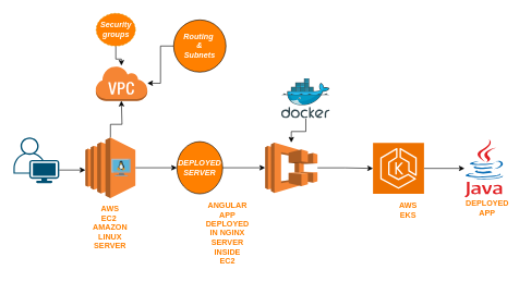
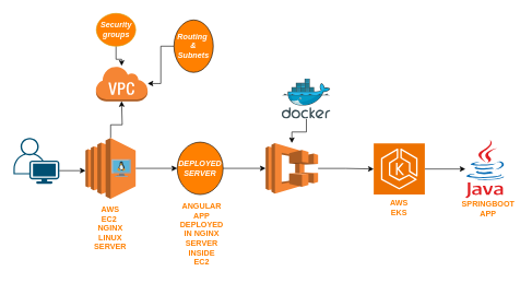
- <mxCell id="19" value="&lt;b&gt;&lt;i style=&quot;&quot;&gt;&lt;font style=&quot;background-color: rgb(255, 128, 0);&quot; color=&quot;#ffffff&quot;&gt;Security groups&lt;/font&gt;&lt;/i&gt;&lt;/b&gt;" style="ellipse;whiteSpace=wrap;html=1;fillColor=#FF8000;strokeColor=#d79b00;dashed=1;" vertex="1" parent="1"><mxGeometry x="146.5" y="20" width="60" height="50" as="geometry" /></mxCell>
+ <mxCell id="19" value="&lt;b&gt;&lt;i style=&quot;&quot;&gt;&lt;font style=&quot;background-color: rgb(255, 128, 0);&quot; color=&quot;#ffffff&quot;&gt;Security groups&lt;/font&gt;&lt;/i&gt;&lt;/b&gt;" style="ellipse;whiteSpace=wrap;html=1;fillColor=#FF8000;strokeColor=#d79b00;" vertex="1" parent="1"><mxGeometry x="146.5" y="20" width="60" height="50" as="geometry" /></mxCell>
- <mxCell id="21" value="&lt;b&gt;&lt;i&gt;&lt;font color=&quot;#ffffff&quot;&gt;Routing&amp;nbsp;&lt;br&gt;&amp;amp;&lt;br&gt;Subnets&lt;/font&gt;&lt;/i&gt;&lt;/b&gt;" style="ellipse;whiteSpace=wrap;html=1;aspect=fixed;fillColor=#FF8000;" vertex="1" parent="1"><mxGeometry x="265" y="30" width="80" height="80" as="geometry" /></mxCell>
+ <mxCell id="21" value="&lt;b&gt;&lt;i&gt;&lt;font color=&quot;#ffffff&quot;&gt;Routing&amp;nbsp;&lt;br&gt;&amp;amp;&lt;br&gt;Subnets&lt;/font&gt;&lt;/i&gt;&lt;/b&gt;" style="ellipse;whiteSpace=wrap;html=1;aspect=fixed;fillColor=#FF8000;" vertex="1" parent="1"><mxGeometry x="265" y="30" width="60" height="80" as="geometry" /></mxCell>
- <mxCell id="24" value="&lt;b style=&quot;&quot;&gt;&lt;font color=&quot;#ff8000&quot;&gt;&lt;br&gt;DEPLOYED&lt;br&gt;APP&lt;/font&gt;&lt;/b&gt;" style="text;html=1;strokeColor=none;fillColor=none;align=center;verticalAlign=middle;whiteSpace=wrap;rounded=0;" vertex="1" parent="1"><mxGeometry x="700" y="292.5" width="90" height="38" as="geometry" /></mxCell>
+ <mxCell id="24" value="&lt;b style=&quot;&quot;&gt;&lt;font color=&quot;#ff8000&quot;&gt;&lt;br&gt;SPRINGBOOT&lt;br&gt;APP&lt;/font&gt;&lt;/b&gt;" style="text;html=1;strokeColor=none;fillColor=none;align=center;verticalAlign=middle;whiteSpace=wrap;rounded=0;" vertex="1" parent="1"><mxGeometry x="700" y="292.5" width="90" height="38" as="geometry" /></mxCell>
- <mxCell id="23" value="&lt;b&gt;&lt;font color=&quot;#ff8000&quot;&gt;AWS&lt;br&gt;EKS&lt;/font&gt;&lt;/b&gt;" style="text;html=1;strokeColor=none;fillColor=none;align=center;verticalAlign=middle;whiteSpace=wrap;rounded=0;" vertex="1" parent="1"><mxGeometry x="594" y="307" width="60" height="30" as="geometry" /></mxCell>
+ <mxCell id="23" value="&lt;b&gt;&lt;font color=&quot;#ff8000&quot;&gt;AWS&lt;br&gt;EKS&lt;/font&gt;&lt;/b&gt;" style="text;html=1;strokeColor=none;fillColor=none;align=center;verticalAlign=middle;whiteSpace=wrap;rounded=0;" vertex="1" parent="1"><mxGeometry x="579" y="302" width="60" height="30" as="geometry" /></mxCell>
- <mxCell id="22" value="&lt;b&gt;&lt;font color=&quot;#ff8000&quot;&gt;AWS&lt;br&gt;EC2&amp;nbsp;&lt;br&gt;AMAZON&lt;br&gt;LINUX SERVER&lt;br&gt;&lt;br&gt;&lt;/font&gt;&lt;/b&gt;" style="text;html=1;strokeColor=none;fillColor=none;align=center;verticalAlign=middle;whiteSpace=wrap;rounded=0;" vertex="1" parent="1"><mxGeometry x="138.25" y="340" width="60" height="30" as="geometry" /></mxCell>
+ <mxCell id="22" value="&lt;b&gt;&lt;font color=&quot;#ff8000&quot;&gt;AWS&lt;br&gt;EC2&amp;nbsp;&lt;br&gt;NGINX&lt;br&gt;LINUX SERVER&lt;br&gt;&lt;br&gt;&lt;/font&gt;&lt;/b&gt;" style="text;html=1;strokeColor=none;fillColor=none;align=center;verticalAlign=middle;whiteSpace=wrap;rounded=0;" vertex="1" parent="1"><mxGeometry x="138.25" y="340" width="60" height="30" as="geometry" /></mxCell>
- <mxCell id="25" value="&lt;b&gt;&lt;font color=&quot;#ff8000&quot;&gt;ANGULAR&lt;br&gt;APP&lt;br&gt;DEPLOYED&lt;br&gt;IN NGINX SERVER INSIDE EC2&lt;/font&gt;&lt;/b&gt;" style="text;html=1;strokeColor=none;fillColor=none;align=center;verticalAlign=middle;whiteSpace=wrap;rounded=0;" vertex="1" parent="1"><mxGeometry x="315" y="303" width="65" height="107" as="geometry" /></mxCell>
+ <mxCell id="25" value="&lt;b&gt;&lt;font color=&quot;#ff8000&quot;&gt;ANGULAR&lt;br&gt;APP&lt;br&gt;DEPLOYED&lt;br&gt;IN NGINX SERVER INSIDE EC2&lt;/font&gt;&lt;/b&gt;" style="text;html=1;strokeColor=none;fillColor=none;align=center;verticalAlign=middle;whiteSpace=wrap;rounded=0;" vertex="1" parent="1"><mxGeometry x="275" y="303" width="65" height="107" as="geometry" /></mxCell>
